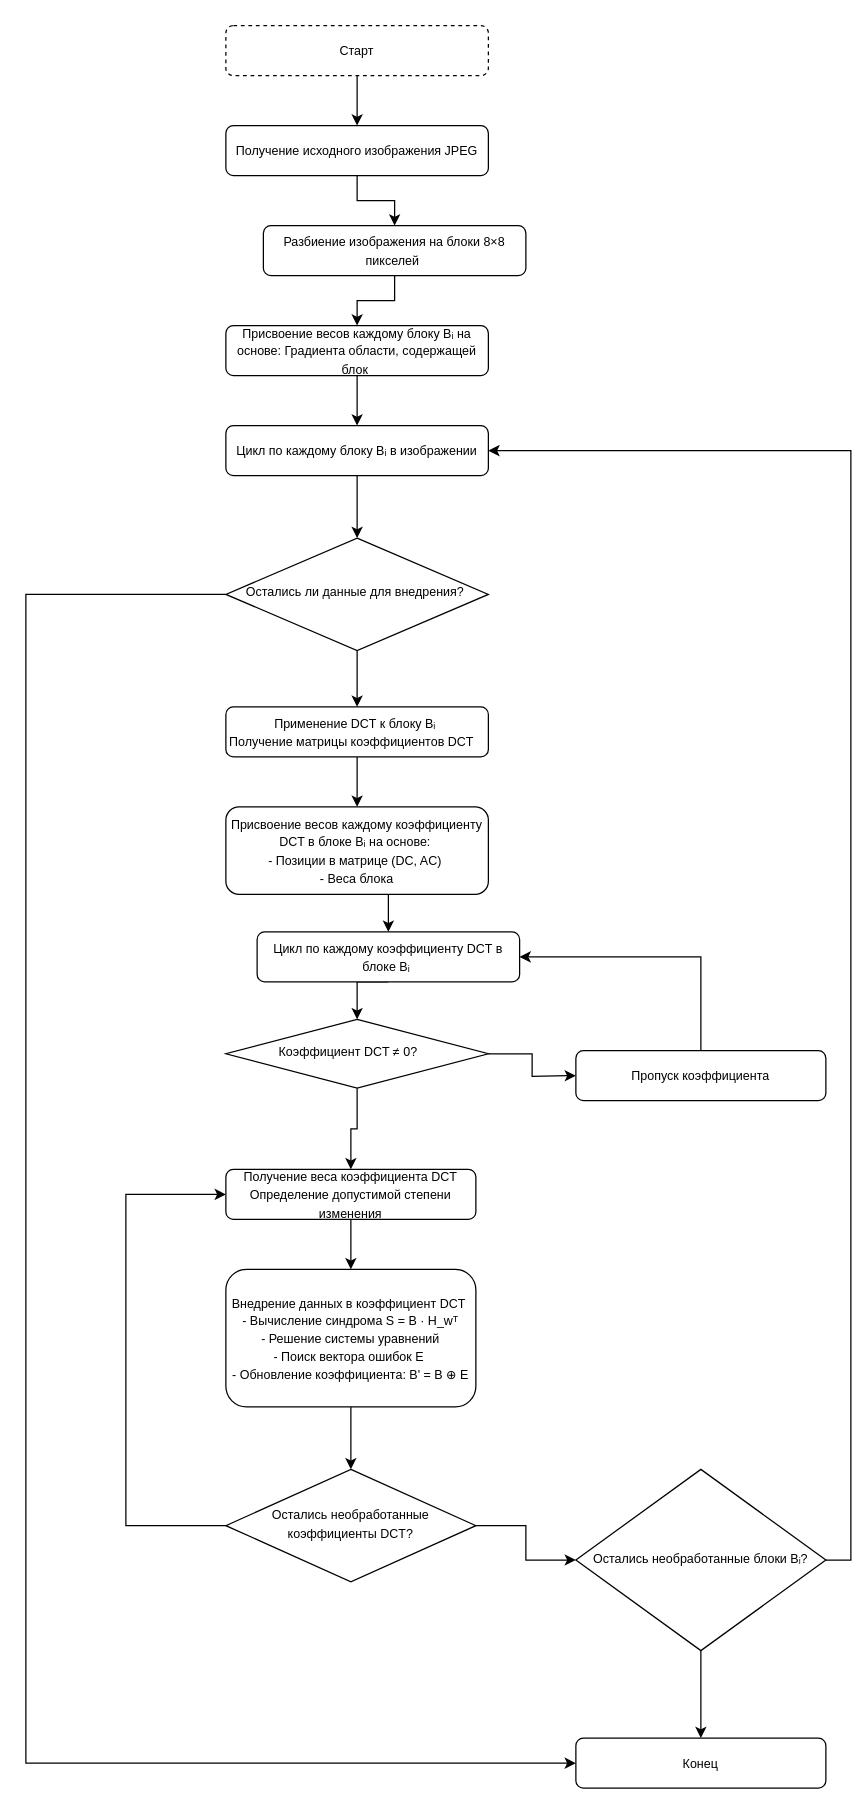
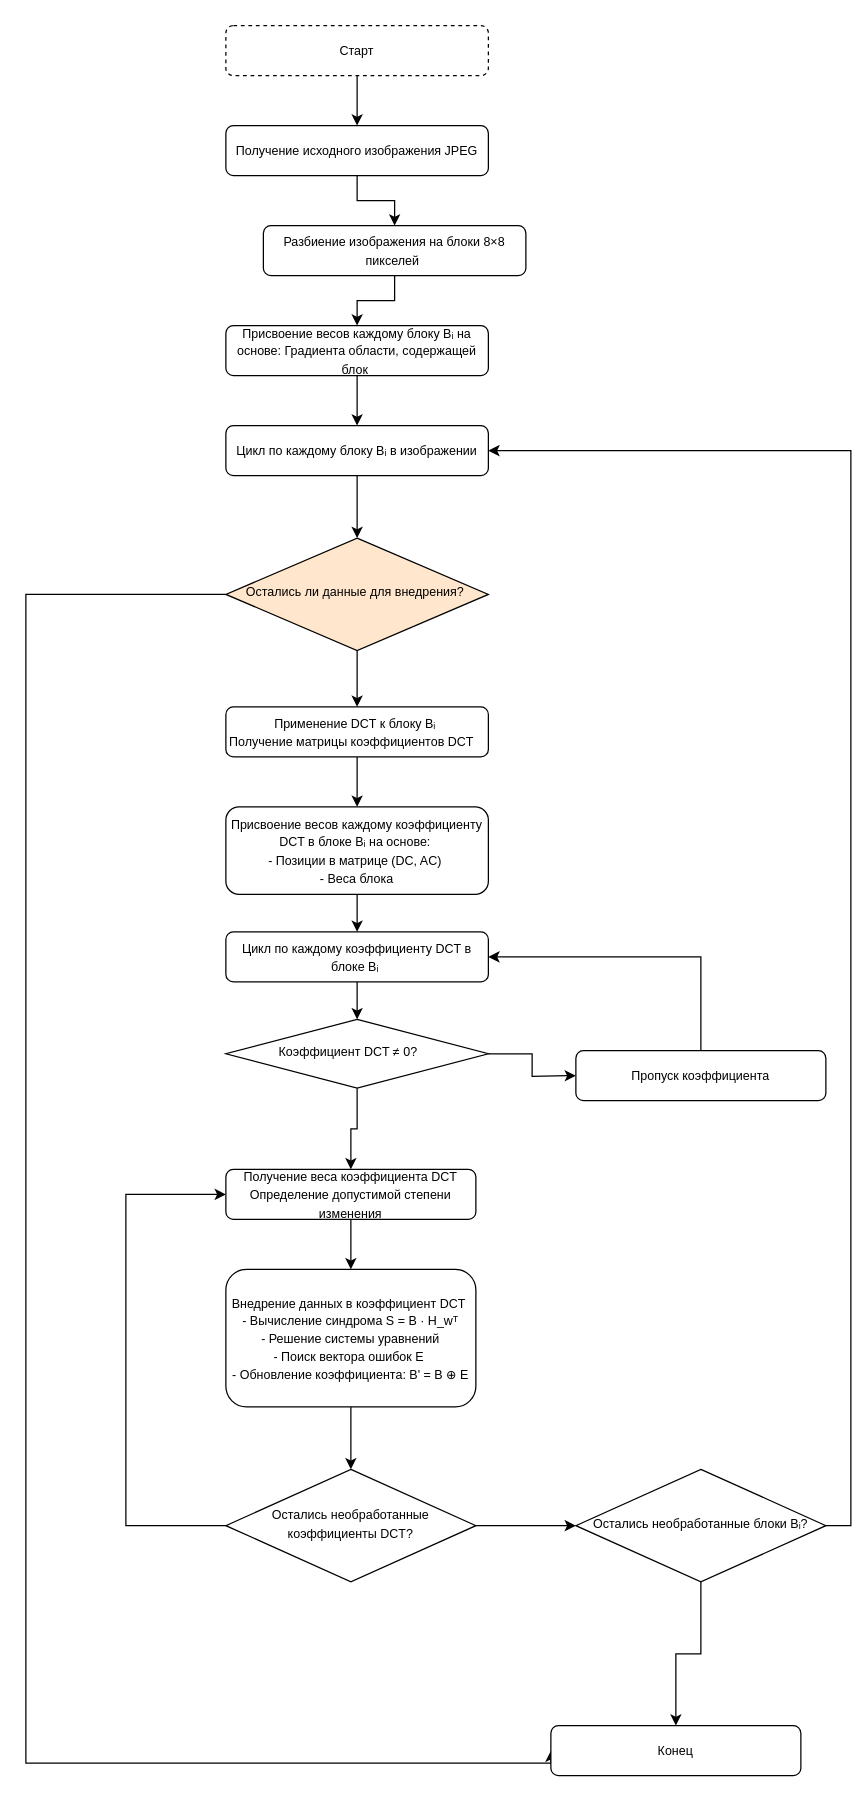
- <mxCell id="28" value="&lt;font style=&quot;font-size: 10px;&quot;&gt;Остались ли данные для внедрения?&amp;nbsp;&lt;/font&gt;" style="rhombus;whiteSpace=wrap;html=1;shadow=0;fontFamily=Helvetica;fontSize=12;align=center;strokeWidth=1;spacing=6;spacingTop=-4;" vertex="1" parent="1"><mxGeometry x="180" y="430" width="210" height="90" as="geometry" /></mxCell>
+ <mxCell id="28" value="&lt;font style=&quot;font-size: 10px;&quot;&gt;Остались ли данные для внедрения?&amp;nbsp;&lt;/font&gt;" style="rhombus;whiteSpace=wrap;html=1;shadow=0;fontFamily=Helvetica;fontSize=12;align=center;strokeWidth=1;spacing=6;spacingTop=-4;fillColor=#ffe6cc;" vertex="1" parent="1"><mxGeometry x="180" y="430" width="210" height="90" as="geometry" /></mxCell>
- <mxCell id="13" value="&lt;div style=&quot;&quot;&gt;&lt;font style=&quot;font-size: 10px;&quot;&gt;Цикл по каждому коэффициенту DCT в блоке Bᵢ&amp;nbsp;&lt;/font&gt;&lt;/div&gt;" style="rounded=1;whiteSpace=wrap;html=1;fontSize=12;glass=0;strokeWidth=1;shadow=0;align=center;" vertex="1" parent="1"><mxGeometry x="205" y="745" width="210" height="40" as="geometry" /></mxCell>
+ <mxCell id="13" value="&lt;div style=&quot;&quot;&gt;&lt;font style=&quot;font-size: 10px;&quot;&gt;Цикл по каждому коэффициенту DCT в блоке Bᵢ&amp;nbsp;&lt;/font&gt;&lt;/div&gt;" style="rounded=1;whiteSpace=wrap;html=1;fontSize=12;glass=0;strokeWidth=1;shadow=0;align=center;" vertex="1" parent="1"><mxGeometry x="180" y="745" width="210" height="40" as="geometry" /></mxCell>
- <mxCell id="31" value="&lt;font style=&quot;font-size: 10px;&quot;&gt;Остались необработанные блоки Bᵢ?&lt;/font&gt;" style="rhombus;whiteSpace=wrap;html=1;shadow=0;fontFamily=Helvetica;fontSize=12;align=center;strokeWidth=1;spacing=6;spacingTop=-4;" vertex="1" parent="1"><mxGeometry x="460" y="1175" width="200" height="145" as="geometry" /></mxCell>
+ <mxCell id="31" value="&lt;font style=&quot;font-size: 10px;&quot;&gt;Остались необработанные блоки Bᵢ?&lt;/font&gt;" style="rhombus;whiteSpace=wrap;html=1;shadow=0;fontFamily=Helvetica;fontSize=12;align=center;strokeWidth=1;spacing=6;spacingTop=-4;" vertex="1" parent="1"><mxGeometry x="460" y="1175" width="200" height="90" as="geometry" /></mxCell>
- <mxCell id="32" value="&lt;div style=&quot;&quot;&gt;&lt;font style=&quot;font-size: 10px;&quot;&gt;Конец&lt;/font&gt;&lt;/div&gt;" style="rounded=1;whiteSpace=wrap;html=1;fontSize=12;glass=0;strokeWidth=1;shadow=0;align=center;" vertex="1" parent="1"><mxGeometry x="460" y="1390" width="200" height="40" as="geometry" /></mxCell>
+ <mxCell id="32" value="&lt;div style=&quot;&quot;&gt;&lt;font style=&quot;font-size: 10px;&quot;&gt;Конец&lt;/font&gt;&lt;/div&gt;" style="rounded=1;whiteSpace=wrap;html=1;fontSize=12;glass=0;strokeWidth=1;shadow=0;align=center;" vertex="1" parent="1"><mxGeometry x="440" y="1380" width="200" height="40" as="geometry" /></mxCell>
